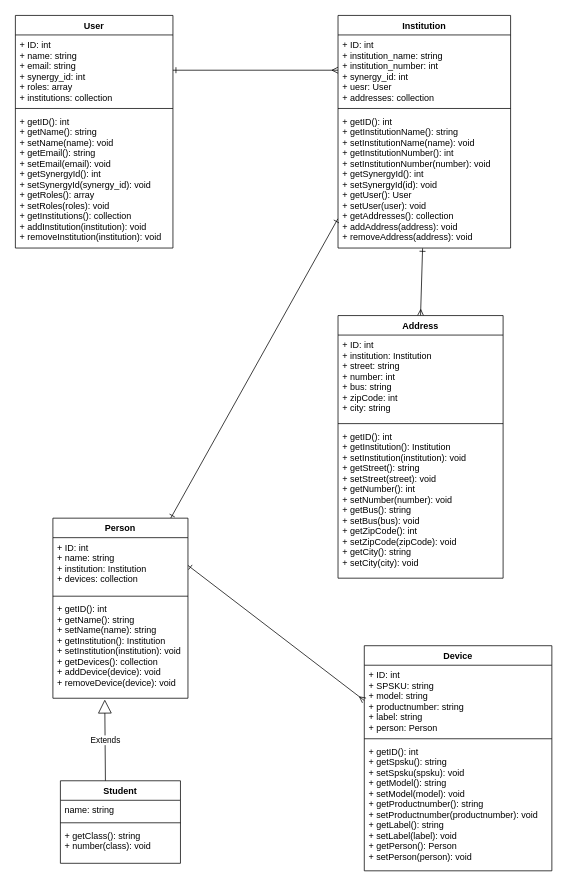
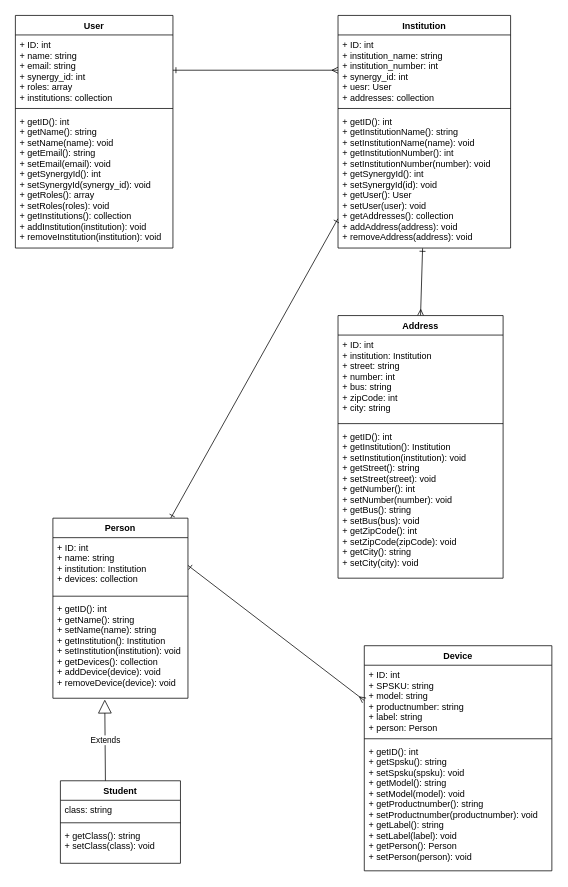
- <mxCell id="22" value="name: string" style="text;strokeColor=none;fillColor=none;align=left;verticalAlign=top;spacingLeft=4;spacingRight=4;overflow=hidden;rotatable=0;points=[[0,0.5],[1,0.5]];portConstraint=eastwest;" vertex="1" parent="21"><mxGeometry y="26" width="160" height="26" as="geometry" /></mxCell>
+ <mxCell id="22" value="class: string" style="text;strokeColor=none;fillColor=none;align=left;verticalAlign=top;spacingLeft=4;spacingRight=4;overflow=hidden;rotatable=0;points=[[0,0.5],[1,0.5]];portConstraint=eastwest;" vertex="1" parent="21"><mxGeometry y="26" width="160" height="26" as="geometry" /></mxCell>
- <mxCell id="24" value="+ getClass(): string&#10;+ number(class): void" style="text;strokeColor=none;fillColor=none;align=left;verticalAlign=top;spacingLeft=4;spacingRight=4;overflow=hidden;rotatable=0;points=[[0,0.5],[1,0.5]];portConstraint=eastwest;" vertex="1" parent="21"><mxGeometry y="60" width="160" height="50" as="geometry" /></mxCell>
+ <mxCell id="24" value="+ getClass(): string&#10;+ setClass(class): void" style="text;strokeColor=none;fillColor=none;align=left;verticalAlign=top;spacingLeft=4;spacingRight=4;overflow=hidden;rotatable=0;points=[[0,0.5],[1,0.5]];portConstraint=eastwest;" vertex="1" parent="21"><mxGeometry y="60" width="160" height="50" as="geometry" /></mxCell>
